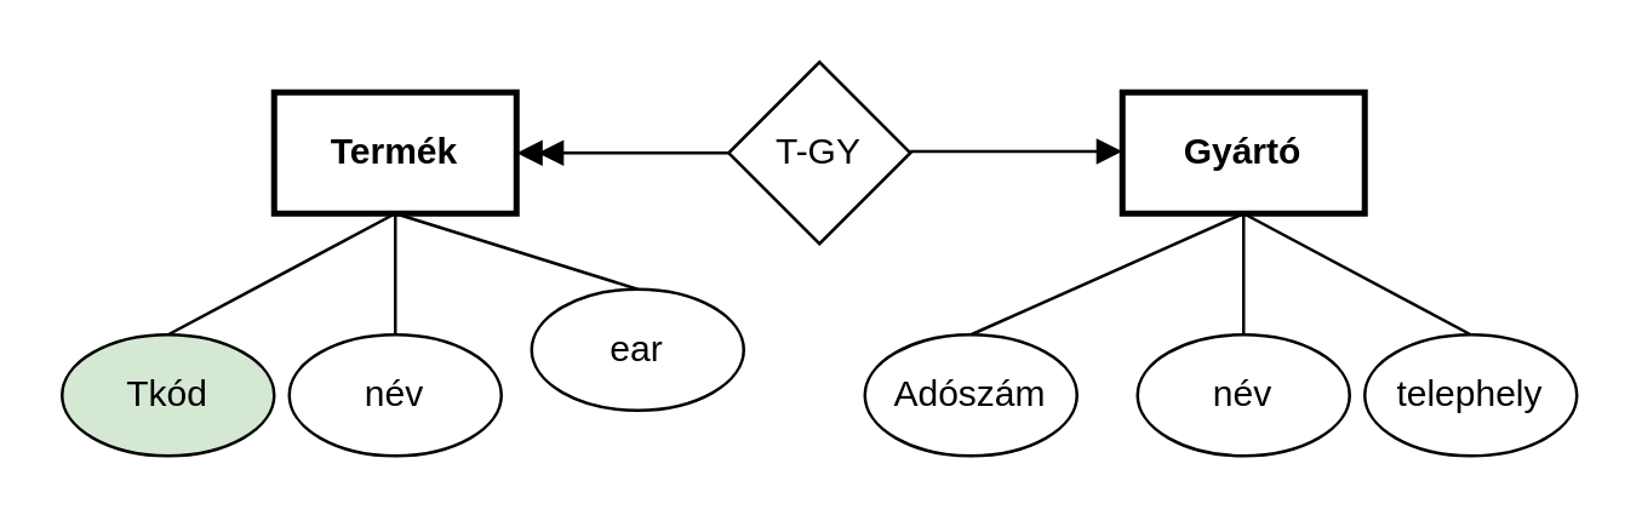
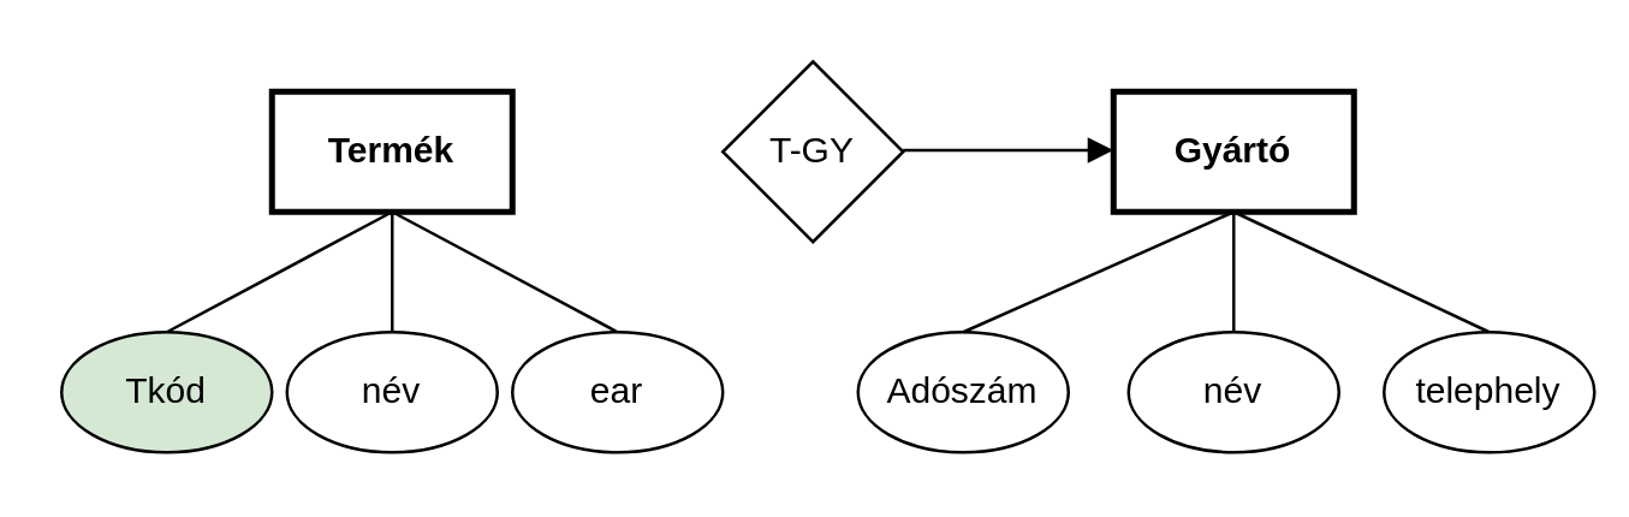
- <mxCell id="3" style="edgeStyle=orthogonalEdgeStyle;rounded=0;orthogonalLoop=1;jettySize=auto;html=1;entryX=1;entryY=0.5;entryDx=0;entryDy=0;endArrow=doubleBlock;endFill=1;" parent="1" source="4" target="2" edge="1"><mxGeometry relative="1" as="geometry" /></mxCell>
- <mxCell id="8" value="ear" style="ellipse;whiteSpace=wrap;html=1;" parent="1" vertex="1"><mxGeometry x="175" y="95" width="70" height="40" as="geometry" /></mxCell>
+ <mxCell id="8" value="ear" style="ellipse;whiteSpace=wrap;html=1;" parent="1" vertex="1"><mxGeometry x="170" y="110" width="70" height="40" as="geometry" /></mxCell>
- <mxCell id="15" value="telephely" style="ellipse;whiteSpace=wrap;html=1;" parent="1" vertex="1"><mxGeometry x="450" y="110" width="70" height="40" as="geometry" /></mxCell>
+ <mxCell id="15" value="telephely" style="ellipse;whiteSpace=wrap;html=1;" parent="1" vertex="1"><mxGeometry x="460" y="110" width="70" height="40" as="geometry" /></mxCell>
